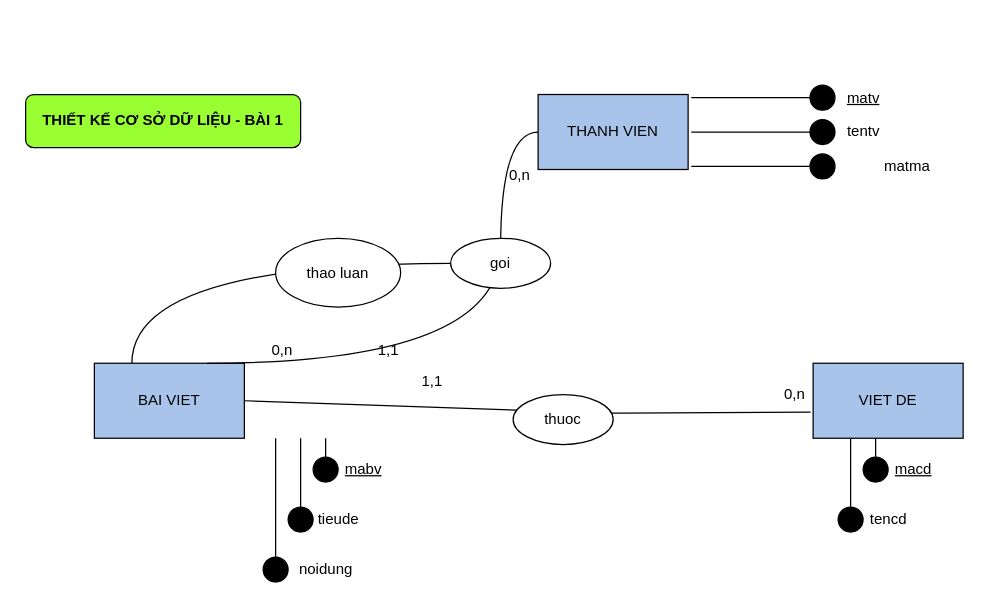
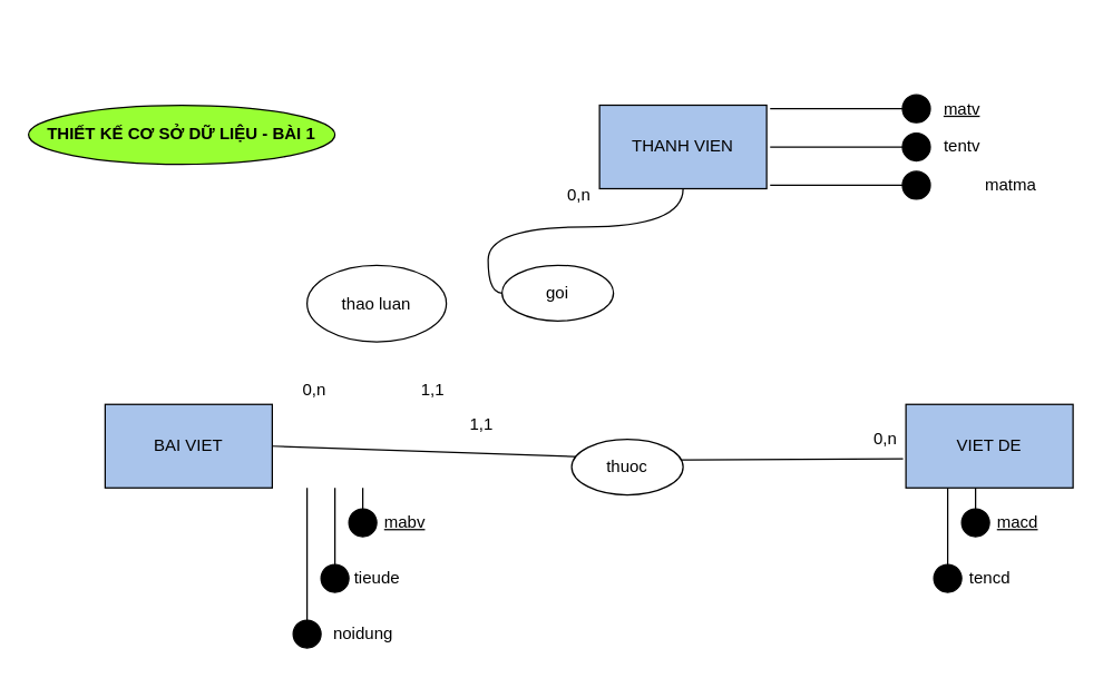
- <mxCell id="32" value="&lt;b&gt;THIẾT KẾ CƠ SỞ DỮ LIỆU - BÀI 1&lt;/b&gt;" style="rounded=1;whiteSpace=wrap;html=1;fillColor=#99FF33;" parent="1" vertex="1"><mxGeometry x="20" y="75" width="220" height="42.5" as="geometry" /></mxCell>
+ <mxCell id="32" value="&lt;b&gt;THIẾT KẾ CƠ SỞ DỮ LIỆU - BÀI 1&lt;/b&gt;" style="ellipse;whiteSpace=wrap;html=1;fillColor=#99FF33;" parent="1" vertex="1"><mxGeometry x="20" y="75" width="220" height="42.5" as="geometry" /></mxCell>
- <mxCell id="28" value="" style="endArrow=none;html=1;edgeStyle=orthogonalEdgeStyle;curved=1;entryX=0.25;entryY=0;entryDx=0;entryDy=0;exitX=0;exitY=0.5;exitDx=0;exitDy=0;" parent="1" source="27" target="3" edge="1"><mxGeometry width="50" height="50" relative="1" as="geometry"><mxPoint x="430" y="90" as="sourcePoint" /><mxPoint x="240" y="290" as="targetPoint" /></mxGeometry></mxCell>
+ <mxCell id="28" value="" style="endArrow=none;html=1;edgeStyle=orthogonalEdgeStyle;curved=1;exitX=0;exitY=0.5;exitDx=0;exitDy=0;" parent="1" source="27" target="2" edge="1"><mxGeometry width="50" height="50" relative="1" as="geometry"><mxPoint x="430" y="90" as="sourcePoint" /><mxPoint x="240" y="290" as="targetPoint" /></mxGeometry></mxCell>
- <mxCell id="21" value="" style="endArrow=none;html=1;edgeStyle=orthogonalEdgeStyle;curved=1;exitX=0.75;exitY=0;exitDx=0;exitDy=0;entryX=0;entryY=0.5;entryDx=0;entryDy=0;" parent="1" source="3" target="2" edge="1"><mxGeometry width="50" height="50" relative="1" as="geometry"><mxPoint x="334.32" y="189.3" as="sourcePoint" /><mxPoint x="249.998" y="122.534" as="targetPoint" /><Array as="points"><mxPoint x="400" y="290" /><mxPoint x="400" y="105" /></Array></mxGeometry></mxCell>
